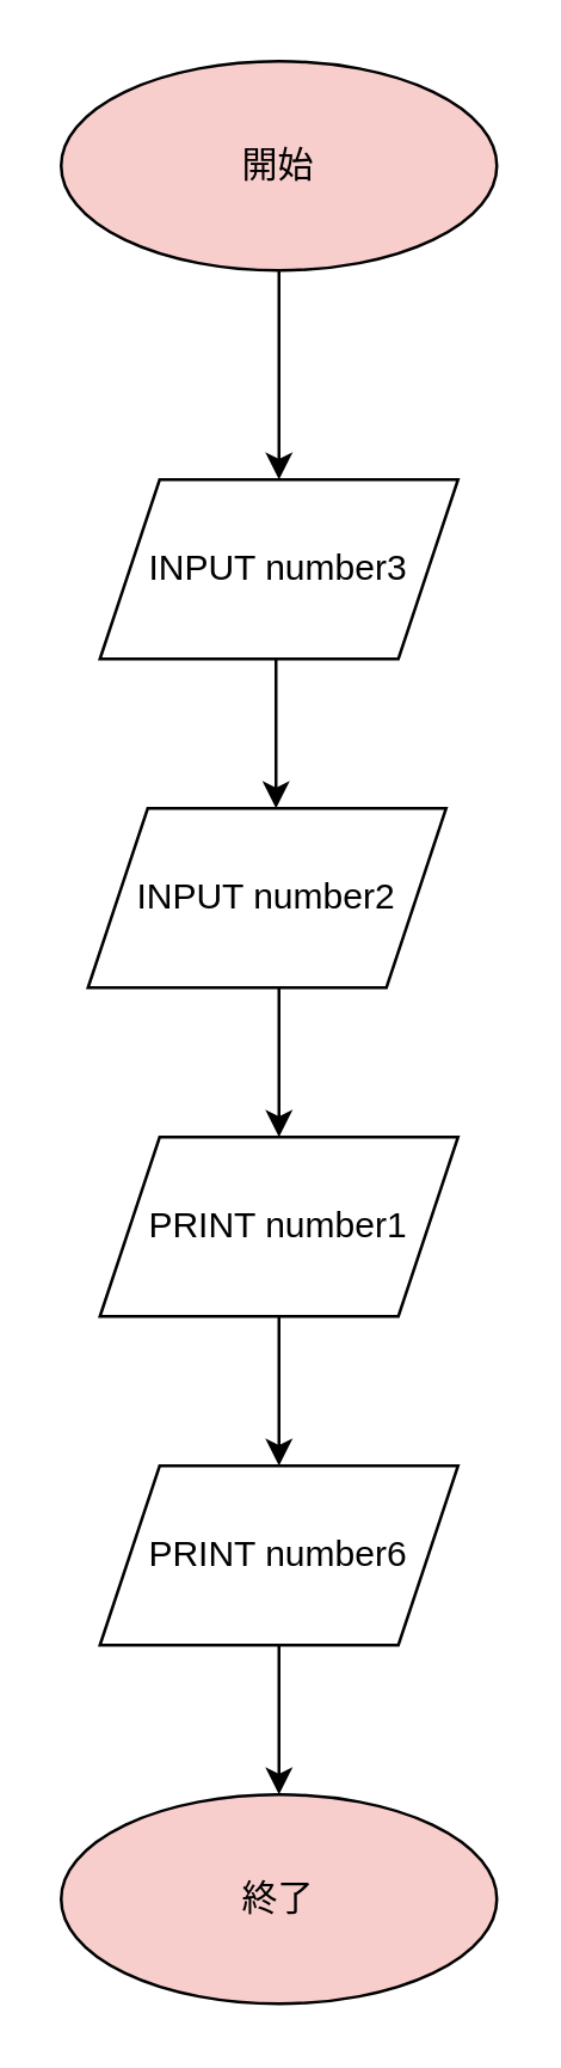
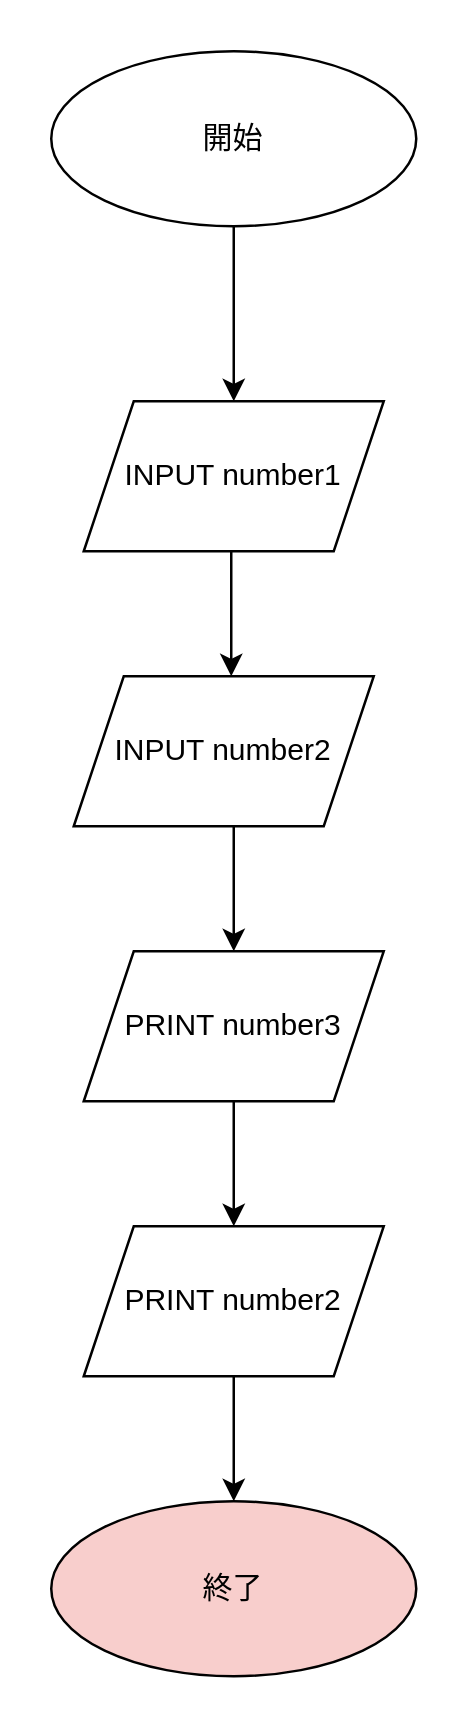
- <mxCell id="2" value="開始" style="ellipse;whiteSpace=wrap;html=1;fillColor=#f8cecc;" vertex="1" parent="1"><mxGeometry x="20" y="20" width="146" height="70" as="geometry" /></mxCell>
+ <mxCell id="2" value="開始" style="ellipse;whiteSpace=wrap;html=1;" vertex="1" parent="1"><mxGeometry x="20" y="20" width="146" height="70" as="geometry" /></mxCell>
- <mxCell id="4" value="INPUT number3" style="shape=parallelogram;perimeter=parallelogramPerimeter;whiteSpace=wrap;html=1;fixedSize=1;" vertex="1" parent="1"><mxGeometry x="33" y="160" width="120" height="60" as="geometry" /></mxCell>
+ <mxCell id="4" value="INPUT number1" style="shape=parallelogram;perimeter=parallelogramPerimeter;whiteSpace=wrap;html=1;fixedSize=1;" vertex="1" parent="1"><mxGeometry x="33" y="160" width="120" height="60" as="geometry" /></mxCell>
- <mxCell id="5" value="PRINT number1" style="shape=parallelogram;perimeter=parallelogramPerimeter;whiteSpace=wrap;html=1;fixedSize=1;" vertex="1" parent="1"><mxGeometry x="33" y="380" width="120" height="60" as="geometry" /></mxCell>
+ <mxCell id="5" value="PRINT number3" style="shape=parallelogram;perimeter=parallelogramPerimeter;whiteSpace=wrap;html=1;fixedSize=1;" vertex="1" parent="1"><mxGeometry x="33" y="380" width="120" height="60" as="geometry" /></mxCell>
- <mxCell id="10" value="PRINT number6" style="shape=parallelogram;perimeter=parallelogramPerimeter;whiteSpace=wrap;html=1;fixedSize=1;" vertex="1" parent="1"><mxGeometry x="33" y="490" width="120" height="60" as="geometry" /></mxCell>
+ <mxCell id="10" value="PRINT number2" style="shape=parallelogram;perimeter=parallelogramPerimeter;whiteSpace=wrap;html=1;fixedSize=1;" vertex="1" parent="1"><mxGeometry x="33" y="490" width="120" height="60" as="geometry" /></mxCell>
